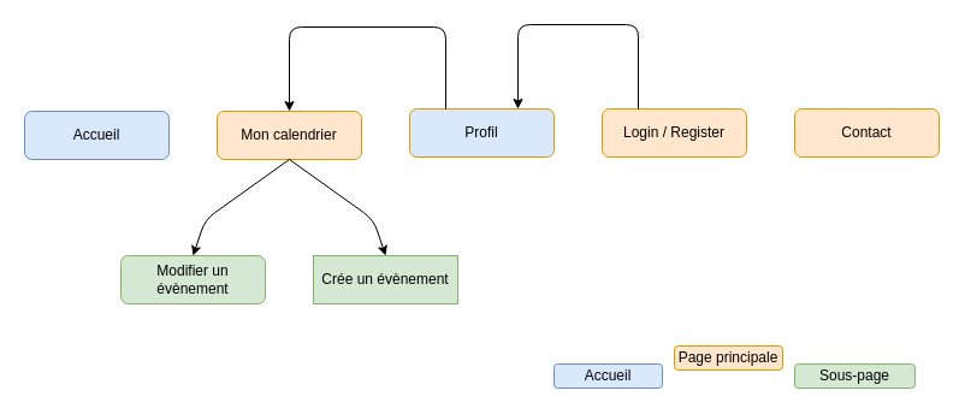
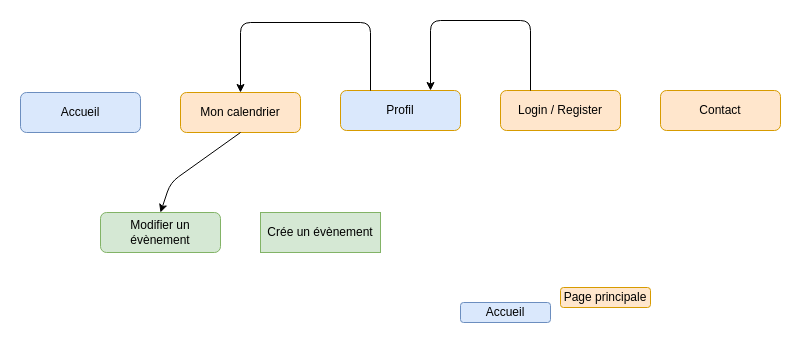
- <mxCell id="15" value="" style="endArrow=classic;html=1;exitX=0.5;exitY=1;exitDx=0;exitDy=0;entryX=0.5;entryY=0;entryDx=0;entryDy=0;" edge="1" parent="1" source="6" target="7"><mxGeometry width="50" height="50" relative="1" as="geometry"><mxPoint x="270" y="142" as="sourcePoint" /><mxPoint x="310" y="202" as="targetPoint" /><Array as="points"><mxPoint x="310" y="182" /></Array></mxGeometry></mxCell>
- <mxCell id="11" value="Sous-page" style="rounded=1;whiteSpace=wrap;html=1;fillColor=#d5e8d4;strokeColor=#82b366;" vertex="1" parent="1"><mxGeometry x="660" y="302" width="100" height="20" as="geometry" /></mxCell>
